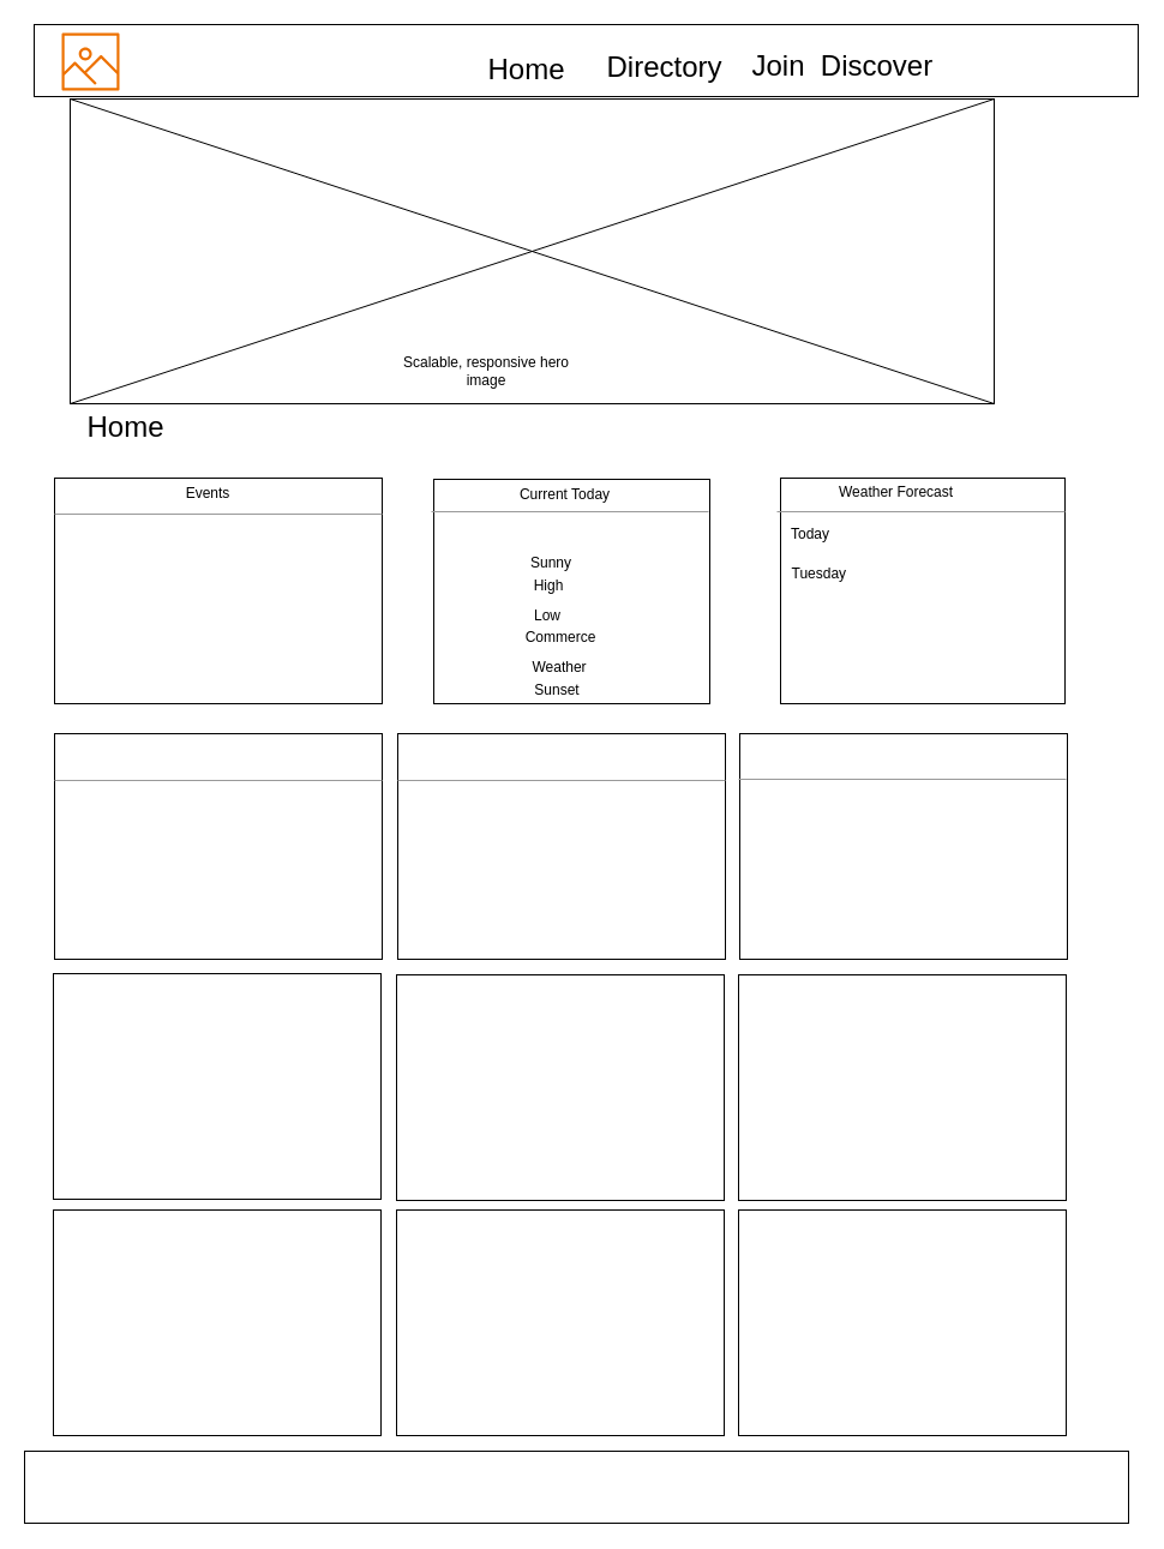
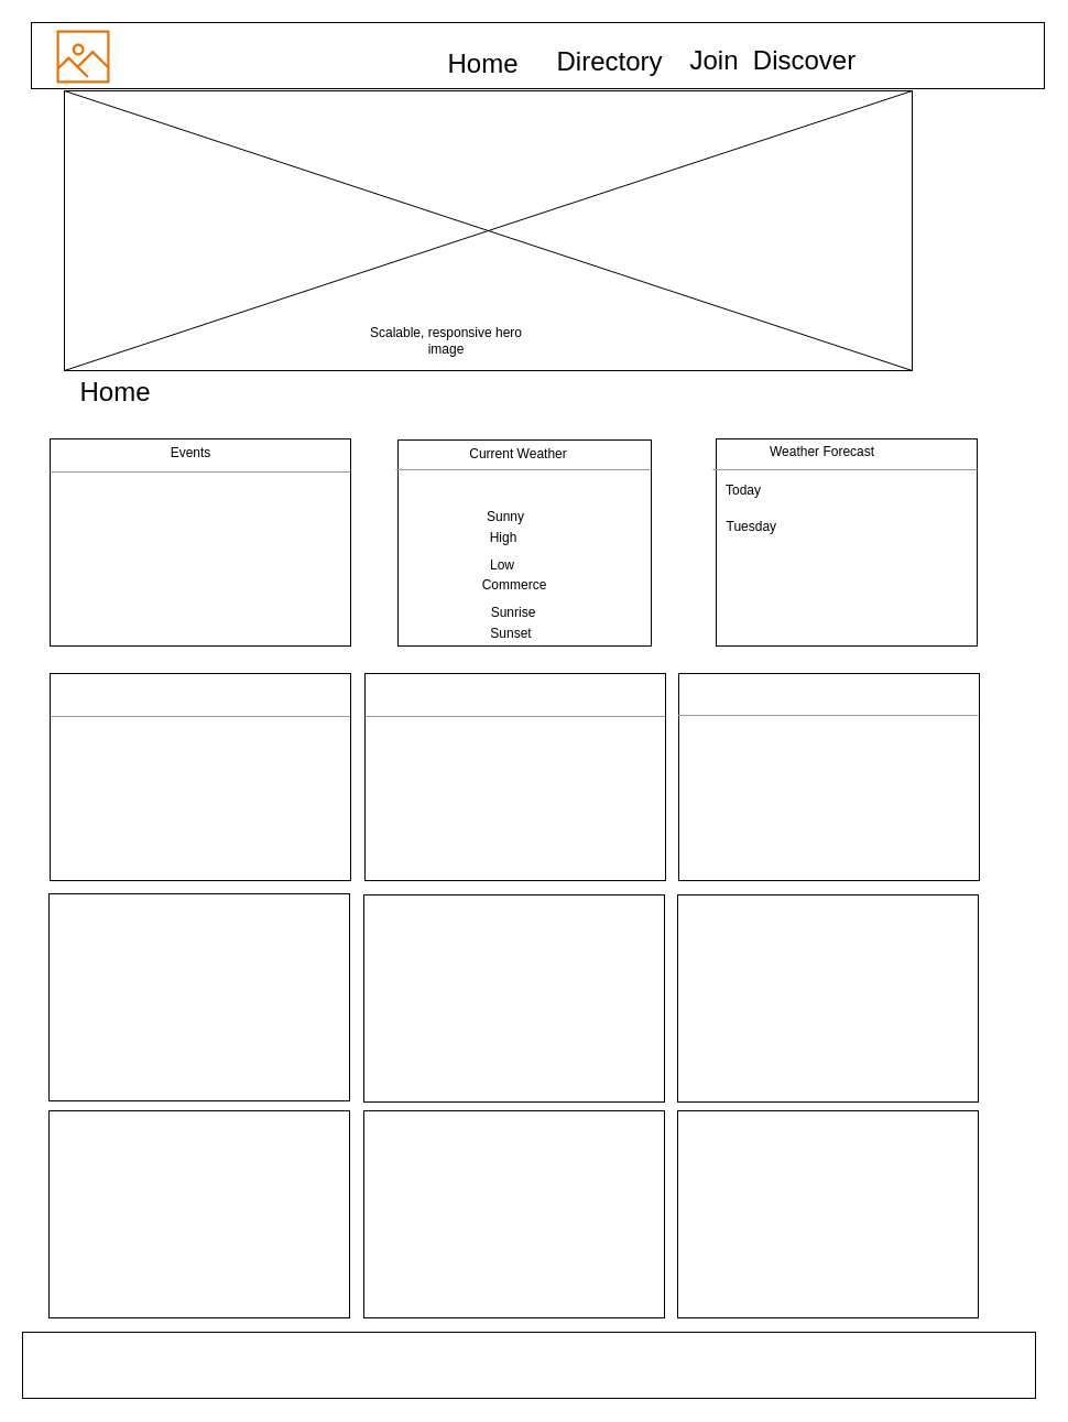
- <mxCell id="20" value="Current Today&lt;div&gt;&lt;br&gt;&lt;/div&gt;" style="text;html=1;align=center;verticalAlign=middle;whiteSpace=wrap;rounded=0;" vertex="1" parent="1"><mxGeometry x="424" y="404" width="93" height="30" as="geometry" /></mxCell>
+ <mxCell id="20" value="Current Weather&lt;div&gt;&lt;br&gt;&lt;/div&gt;" style="text;html=1;align=center;verticalAlign=middle;whiteSpace=wrap;rounded=0;" vertex="1" parent="1"><mxGeometry x="424" y="404" width="93" height="30" as="geometry" /></mxCell>
- <mxCell id="38" value="Weather&lt;div&gt;&lt;br&gt;&lt;/div&gt;" style="text;html=1;align=center;verticalAlign=middle;whiteSpace=wrap;rounded=0;" vertex="1" parent="1"><mxGeometry x="436" y="546" width="60" height="34" as="geometry" /></mxCell>
+ <mxCell id="38" value="Sunrise&lt;div&gt;&lt;br&gt;&lt;/div&gt;" style="text;html=1;align=center;verticalAlign=middle;whiteSpace=wrap;rounded=0;" vertex="1" parent="1"><mxGeometry x="436" y="546" width="60" height="34" as="geometry" /></mxCell>
